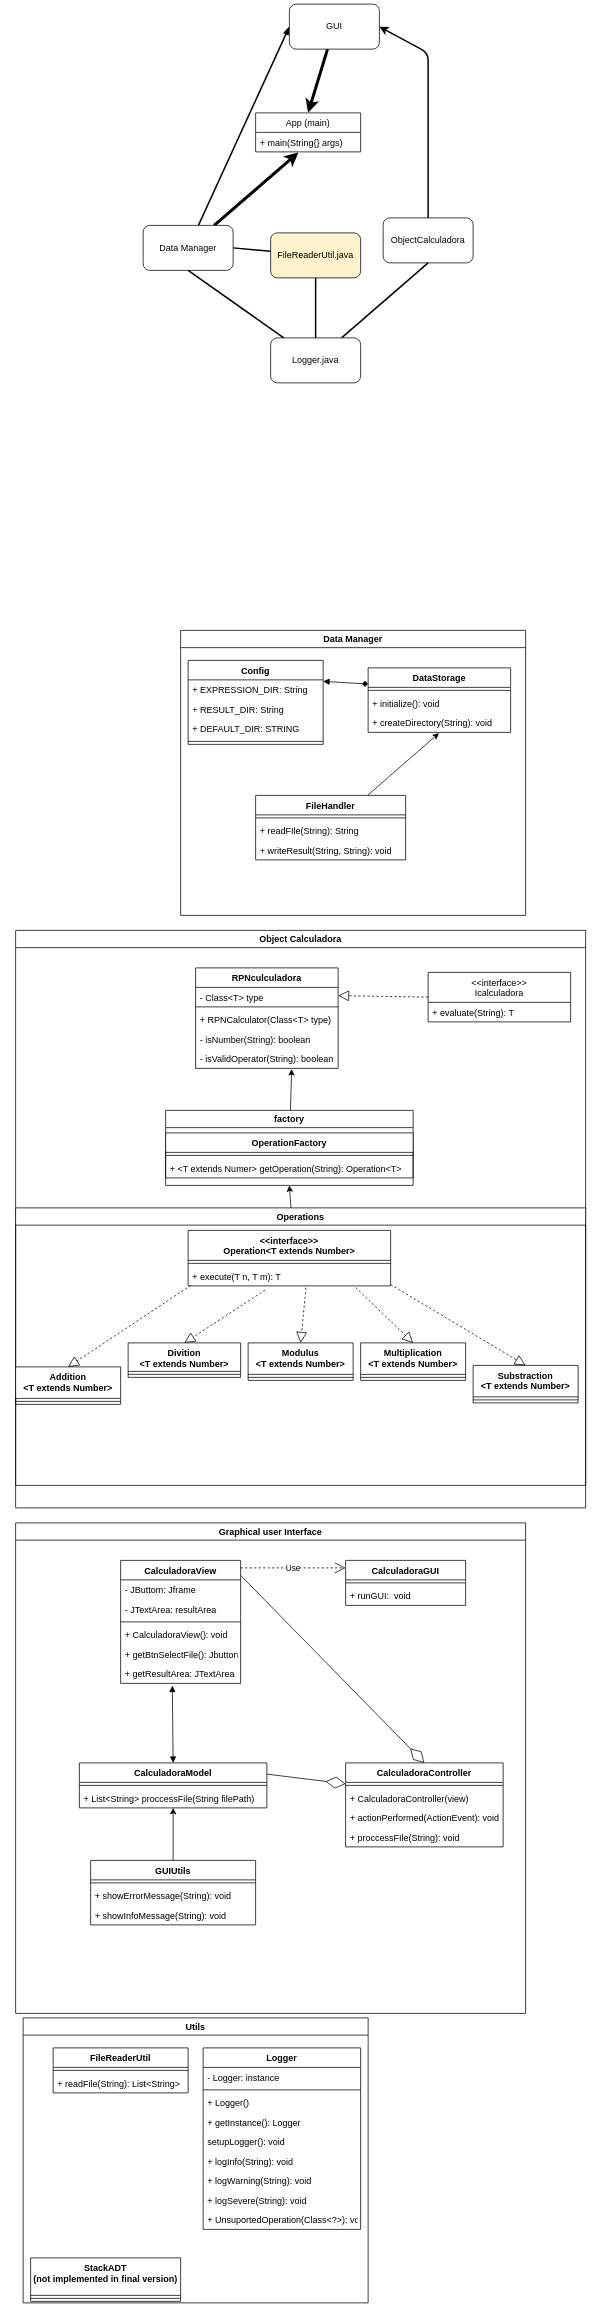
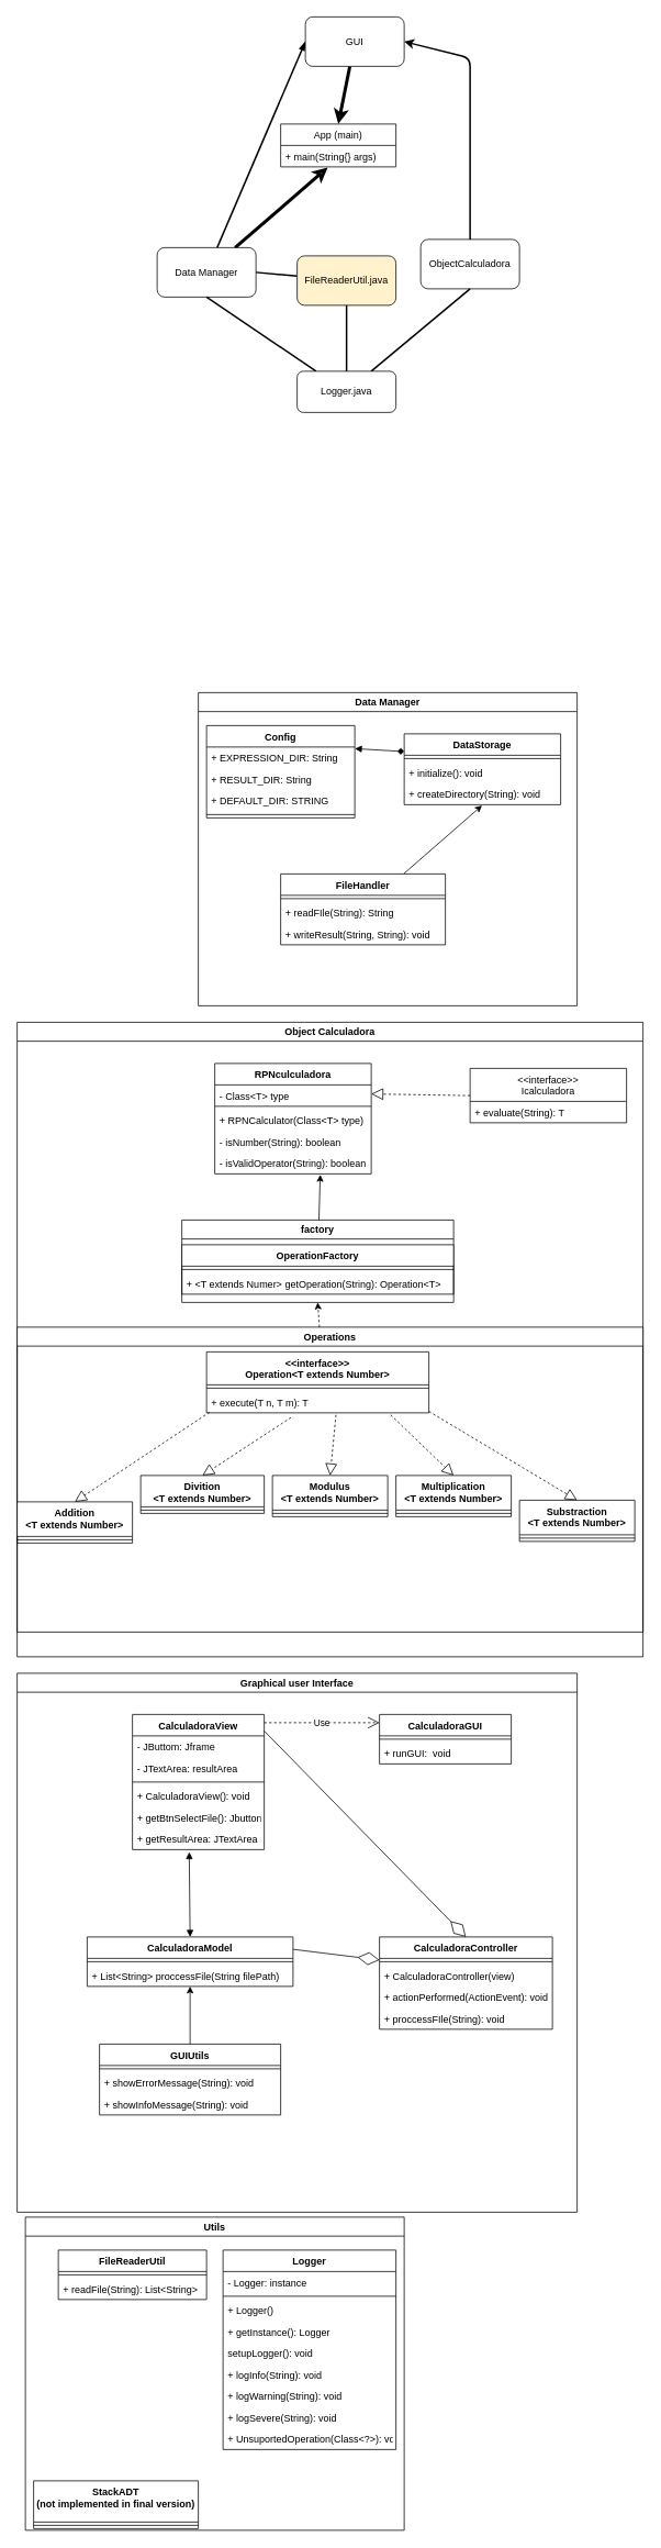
- <mxCell id="103" value="GUI" style="rounded=1;whiteSpace=wrap;html=1;" vertex="1" parent="1"><mxGeometry x="385" y="5" width="120" height="60" as="geometry" /></mxCell>
+ <mxCell id="103" value="GUI" style="rounded=1;whiteSpace=wrap;html=1;" vertex="1" parent="1"><mxGeometry x="370" y="20" width="120" height="60" as="geometry" /></mxCell>
- <mxCell id="111" value="Logger.java" style="rounded=1;whiteSpace=wrap;html=1;" vertex="1" parent="1"><mxGeometry x="360" y="450" width="120" height="60" as="geometry" /></mxCell>
+ <mxCell id="111" value="Logger.java" style="rounded=1;whiteSpace=wrap;html=1;" vertex="1" parent="1"><mxGeometry x="360" y="450" width="120" height="50" as="geometry" /></mxCell>
- <mxCell id="62" style="edgeStyle=none;html=1;entryX=0.5;entryY=1;entryDx=0;entryDy=0;" edge="1" parent="48" source="63" target="58"><mxGeometry relative="1" as="geometry" /></mxCell>
+ <mxCell id="62" style="edgeStyle=none;html=1;entryX=0.5;entryY=1;entryDx=0;entryDy=0;dashed=1;" edge="1" parent="48" source="63" target="58"><mxGeometry relative="1" as="geometry" /></mxCell>
